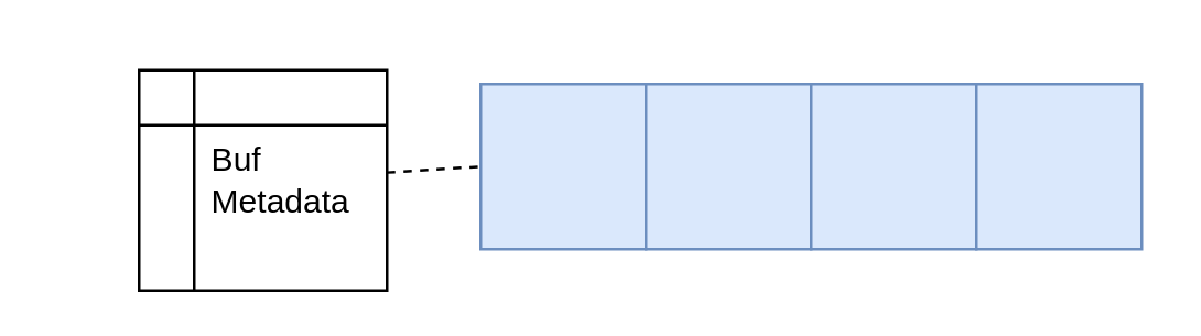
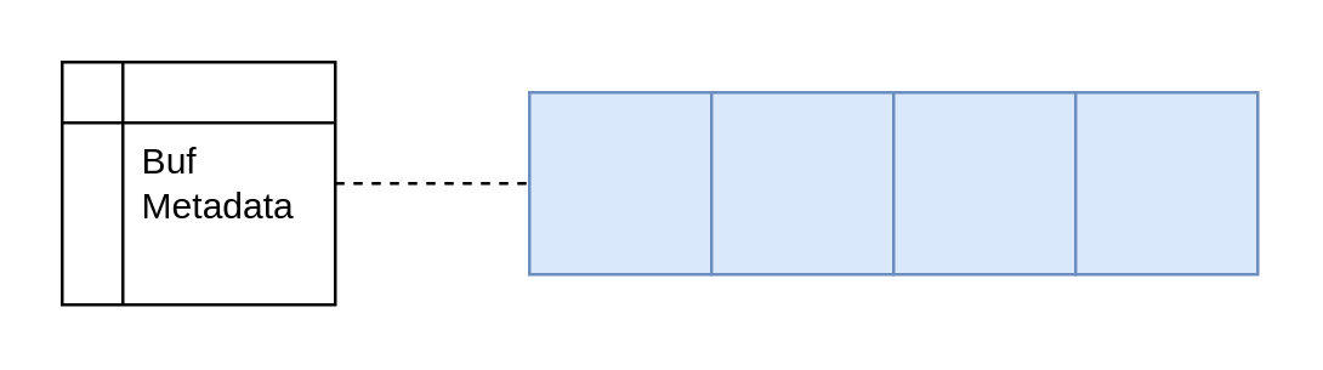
- <mxCell id="6" value="&lt;div style=&quot;text-align: left&quot;&gt;&lt;span&gt;&amp;nbsp; &amp;nbsp; Buf&lt;/span&gt;&lt;/div&gt;&lt;div style=&quot;text-align: left&quot;&gt;&lt;span&gt;&amp;nbsp; &amp;nbsp; Metadata&lt;/span&gt;&lt;/div&gt;" style="shape=internalStorage;whiteSpace=wrap;html=1;backgroundOutline=1;" vertex="1" parent="1"><mxGeometry x="50" y="25" width="90" height="80" as="geometry" /></mxCell>
+ <mxCell id="6" value="&lt;div style=&quot;text-align: left&quot;&gt;&lt;span&gt;&amp;nbsp; &amp;nbsp; Buf&lt;/span&gt;&lt;/div&gt;&lt;div style=&quot;text-align: left&quot;&gt;&lt;span&gt;&amp;nbsp; &amp;nbsp; Metadata&lt;/span&gt;&lt;/div&gt;" style="shape=internalStorage;whiteSpace=wrap;html=1;backgroundOutline=1;" vertex="1" parent="1"><mxGeometry x="20" y="20" width="90" height="80" as="geometry" /></mxCell>
